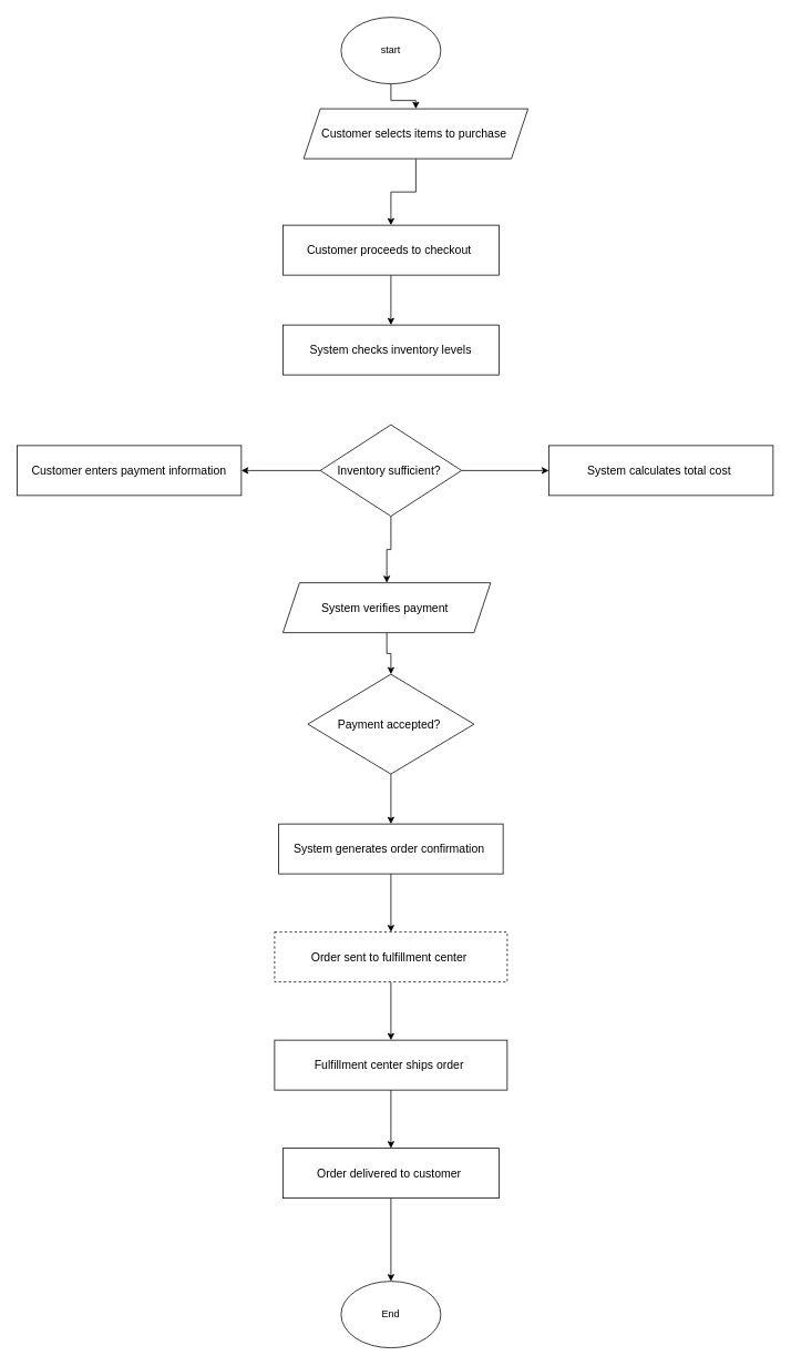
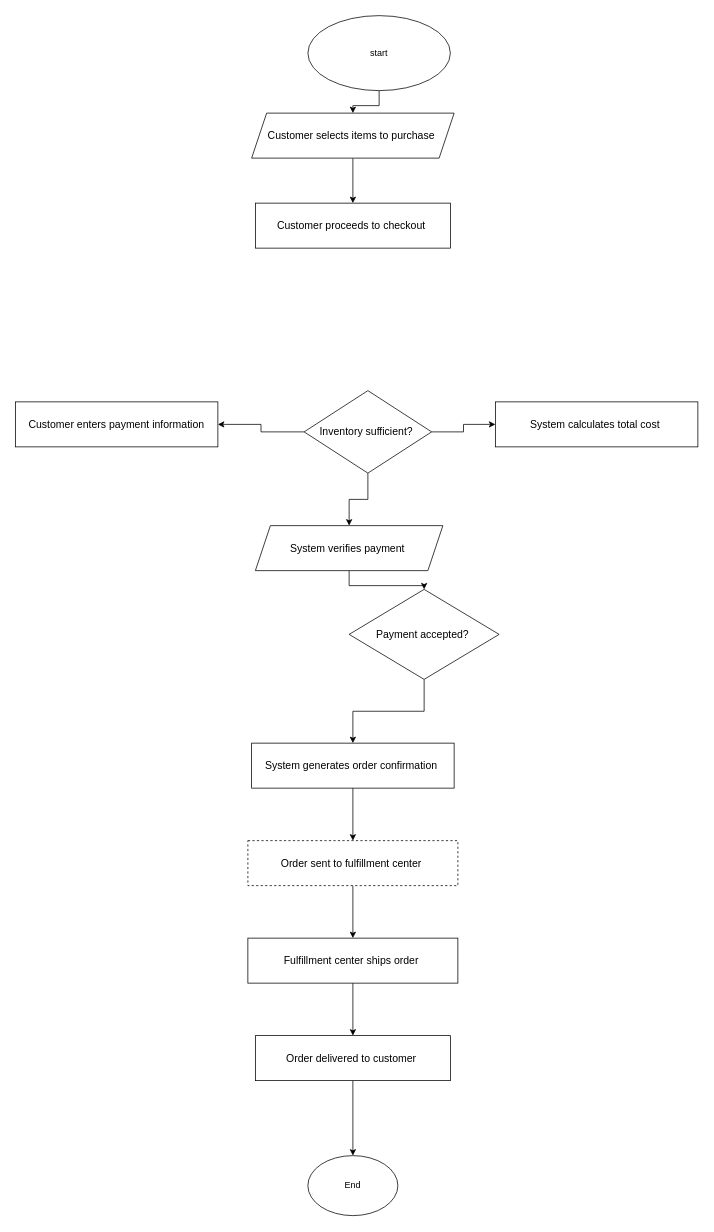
- <mxCell id="3" value="start" style="ellipse;whiteSpace=wrap;html=1;" vertex="1" parent="1"><mxGeometry x="410" y="20" width="120" height="80" as="geometry" /></mxCell>
+ <mxCell id="3" value="start" style="ellipse;whiteSpace=wrap;html=1;" vertex="1" parent="1"><mxGeometry x="410" y="20" width="190" height="100" as="geometry" /></mxCell>
- <mxCell id="5" value="&lt;div style=&quot;box-sizing: border-box ; font-family: , &amp;#34;blinkmacsystemfont&amp;#34; , &amp;#34;segoe ui&amp;#34; , , &amp;#34;apple color emoji&amp;#34; , &amp;#34;segoe ui emoji&amp;#34; , &amp;#34;segoe ui web&amp;#34; , sans-serif ; font-size: 14px&quot;&gt;Customer selects items to purchase&amp;nbsp;&lt;/div&gt;" style="shape=parallelogram;perimeter=parallelogramPerimeter;whiteSpace=wrap;html=1;fixedSize=1;" vertex="1" parent="1"><mxGeometry x="365" y="130" width="270" height="60" as="geometry" /></mxCell>
+ <mxCell id="5" value="&lt;div style=&quot;box-sizing: border-box ; font-family: , &amp;#34;blinkmacsystemfont&amp;#34; , &amp;#34;segoe ui&amp;#34; , , &amp;#34;apple color emoji&amp;#34; , &amp;#34;segoe ui emoji&amp;#34; , &amp;#34;segoe ui web&amp;#34; , sans-serif ; font-size: 14px&quot;&gt;Customer selects items to purchase&amp;nbsp;&lt;/div&gt;" style="shape=parallelogram;perimeter=parallelogramPerimeter;whiteSpace=wrap;html=1;fixedSize=1;" vertex="1" parent="1"><mxGeometry x="335" y="150" width="270" height="60" as="geometry" /></mxCell>
- <mxCell id="6" style="edgeStyle=orthogonalEdgeStyle;rounded=0;orthogonalLoop=1;jettySize=auto;html=1;entryX=0.5;entryY=0;entryDx=0;entryDy=0;" edge="1" parent="1" source="7" target="8"><mxGeometry relative="1" as="geometry" /></mxCell>
- <mxCell id="8" value="&lt;div style=&quot;box-sizing: border-box ; font-family: , &amp;#34;blinkmacsystemfont&amp;#34; , &amp;#34;segoe ui&amp;#34; , , &amp;#34;apple color emoji&amp;#34; , &amp;#34;segoe ui emoji&amp;#34; , &amp;#34;segoe ui web&amp;#34; , sans-serif ; font-size: 14px&quot;&gt;&lt;div style=&quot;box-sizing: border-box ; font-family: , &amp;#34;blinkmacsystemfont&amp;#34; , &amp;#34;segoe ui&amp;#34; , , &amp;#34;apple color emoji&amp;#34; , &amp;#34;segoe ui emoji&amp;#34; , &amp;#34;segoe ui web&amp;#34; , sans-serif&quot;&gt;System checks inventory levels&lt;/div&gt;&lt;/div&gt;" style="rounded=0;whiteSpace=wrap;html=1;" vertex="1" parent="1"><mxGeometry x="340" y="390" width="260" height="60" as="geometry" /></mxCell>
- <mxCell id="12" value="&lt;div style=&quot;box-sizing: border-box ; font-family: , &amp;#34;blinkmacsystemfont&amp;#34; , &amp;#34;segoe ui&amp;#34; , , &amp;#34;apple color emoji&amp;#34; , &amp;#34;segoe ui emoji&amp;#34; , &amp;#34;segoe ui web&amp;#34; , sans-serif ; font-size: 14px&quot;&gt;Inventory sufficient?&amp;nbsp;&lt;/div&gt;" style="rhombus;whiteSpace=wrap;html=1;" vertex="1" parent="1"><mxGeometry x="385" y="510" width="170" height="110" as="geometry" /></mxCell>
+ <mxCell id="12" value="&lt;div style=&quot;box-sizing: border-box ; font-family: , &amp;#34;blinkmacsystemfont&amp;#34; , &amp;#34;segoe ui&amp;#34; , , &amp;#34;apple color emoji&amp;#34; , &amp;#34;segoe ui emoji&amp;#34; , &amp;#34;segoe ui web&amp;#34; , sans-serif ; font-size: 14px&quot;&gt;Inventory sufficient?&amp;nbsp;&lt;/div&gt;" style="rhombus;whiteSpace=wrap;html=1;" vertex="1" parent="1"><mxGeometry x="405" y="520" width="170" height="110" as="geometry" /></mxCell>
- <mxCell id="18" value="&lt;div style=&quot;box-sizing: border-box ; font-family: , &amp;#34;blinkmacsystemfont&amp;#34; , &amp;#34;segoe ui&amp;#34; , , &amp;#34;apple color emoji&amp;#34; , &amp;#34;segoe ui emoji&amp;#34; , &amp;#34;segoe ui web&amp;#34; , sans-serif ; font-size: 14px&quot;&gt;Payment accepted?&amp;nbsp;&lt;/div&gt;" style="rhombus;whiteSpace=wrap;html=1;" vertex="1" parent="1"><mxGeometry x="370" y="810" width="200" height="120" as="geometry" /></mxCell>
+ <mxCell id="18" value="&lt;div style=&quot;box-sizing: border-box ; font-family: , &amp;#34;blinkmacsystemfont&amp;#34; , &amp;#34;segoe ui&amp;#34; , , &amp;#34;apple color emoji&amp;#34; , &amp;#34;segoe ui emoji&amp;#34; , &amp;#34;segoe ui web&amp;#34; , sans-serif ; font-size: 14px&quot;&gt;Payment accepted?&amp;nbsp;&lt;/div&gt;" style="rhombus;whiteSpace=wrap;html=1;" vertex="1" parent="1"><mxGeometry x="465" y="785" width="200" height="120" as="geometry" /></mxCell>
